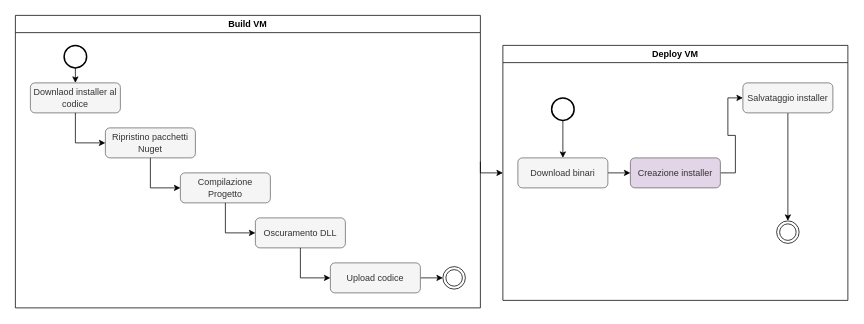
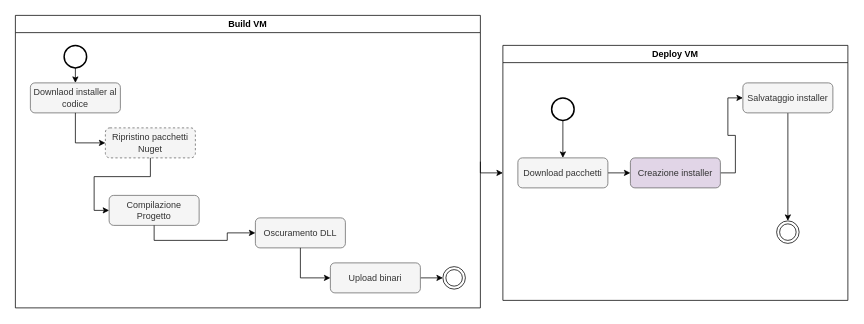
- <mxCell id="4" value="Ripristino pacchetti Nuget" style="rounded=1;whiteSpace=wrap;html=1;fontSize=12;glass=0;strokeWidth=1;shadow=0;fillColor=#f5f5f5;strokeColor=#666666;fontColor=#333333;" parent="3" vertex="1"><mxGeometry x="120" y="150" width="120" height="40" as="geometry" /></mxCell>
+ <mxCell id="4" value="Ripristino pacchetti Nuget" style="rounded=1;whiteSpace=wrap;html=1;fontSize=12;glass=0;strokeWidth=1;shadow=0;fillColor=#f5f5f5;strokeColor=#666666;fontColor=#333333;dashed=1;" parent="3" vertex="1"><mxGeometry x="120" y="150" width="120" height="40" as="geometry" /></mxCell>
- <mxCell id="19" value="Download binari" style="rounded=1;whiteSpace=wrap;html=1;fontSize=12;glass=0;strokeWidth=1;shadow=0;fillColor=#f5f5f5;strokeColor=#666666;fontColor=#333333;" parent="17" vertex="1"><mxGeometry x="20" y="150" width="120" height="40" as="geometry" /></mxCell>
+ <mxCell id="19" value="Download pacchetti" style="rounded=1;whiteSpace=wrap;html=1;fontSize=12;glass=0;strokeWidth=1;shadow=0;fillColor=#f5f5f5;strokeColor=#666666;fontColor=#333333;" parent="17" vertex="1"><mxGeometry x="20" y="150" width="120" height="40" as="geometry" /></mxCell>
- <mxCell id="5" value="Compilazione Progetto" style="rounded=1;whiteSpace=wrap;html=1;fontSize=12;glass=0;strokeWidth=1;shadow=0;fillColor=#f5f5f5;strokeColor=#666666;fontColor=#333333;" parent="3" vertex="1"><mxGeometry x="220" y="210" width="120" height="40" as="geometry" /></mxCell>
+ <mxCell id="5" value="Compilazione Progetto" style="rounded=1;whiteSpace=wrap;html=1;fontSize=12;glass=0;strokeWidth=1;shadow=0;fillColor=#f5f5f5;strokeColor=#666666;fontColor=#333333;" parent="3" vertex="1"><mxGeometry x="125" y="240" width="120" height="40" as="geometry" /></mxCell>
- <mxCell id="9" value="Upload codice" style="rounded=1;whiteSpace=wrap;html=1;fontSize=12;glass=0;strokeWidth=1;shadow=0;fillColor=#f5f5f5;strokeColor=#666666;fontColor=#333333;" parent="3" vertex="1"><mxGeometry x="420" y="330" width="120" height="40" as="geometry" /></mxCell>
+ <mxCell id="9" value="Upload binari" style="rounded=1;whiteSpace=wrap;html=1;fontSize=12;glass=0;strokeWidth=1;shadow=0;fillColor=#f5f5f5;strokeColor=#666666;fontColor=#333333;" parent="3" vertex="1"><mxGeometry x="420" y="330" width="120" height="40" as="geometry" /></mxCell>
